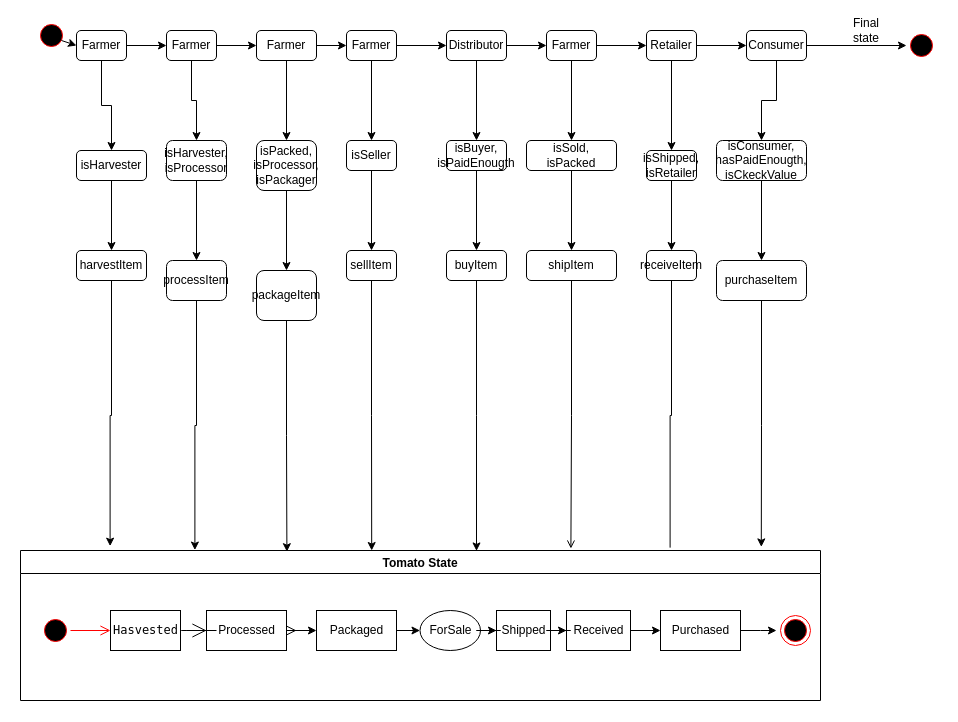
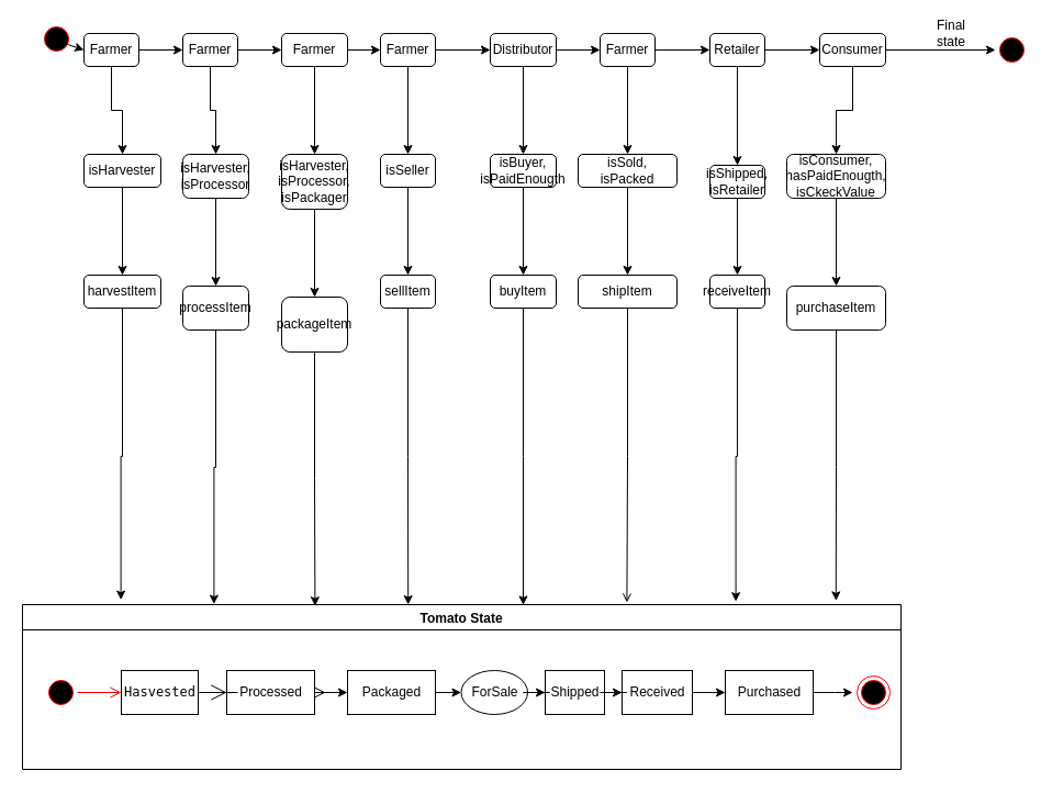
- <mxCell id="50" value="isHarvester" style="rounded=1;whiteSpace=wrap;html=1;" vertex="1" parent="1"><mxGeometry x="76" y="150" width="70" height="30" as="geometry" /></mxCell>
+ <mxCell id="50" value="isHarvester" style="rounded=1;whiteSpace=wrap;html=1;" vertex="1" parent="1"><mxGeometry x="76" y="140" width="70" height="30" as="geometry" /></mxCell>
- <mxCell id="54" value="isPacked, isProcessor, isPackager" style="rounded=1;whiteSpace=wrap;html=1;" vertex="1" parent="1"><mxGeometry x="256" y="140" width="60" height="50" as="geometry" /></mxCell>
+ <mxCell id="54" value="isHarvester, isProcessor, isPackager" style="rounded=1;whiteSpace=wrap;html=1;" vertex="1" parent="1"><mxGeometry x="256" y="140" width="60" height="50" as="geometry" /></mxCell>
- <mxCell id="77" value="" style="edgeStyle=orthogonalEdgeStyle;rounded=0;orthogonalLoop=1;jettySize=auto;html=1;entryX=0.812;entryY=-0.019;entryDx=0;entryDy=0;entryPerimeter=0;endArrow=none;" edge="1" parent="1" source="78" target="2"><mxGeometry relative="1" as="geometry"><mxPoint x="671" y="360" as="targetPoint" /></mxGeometry></mxCell>
+ <mxCell id="77" value="" style="edgeStyle=orthogonalEdgeStyle;rounded=0;orthogonalLoop=1;jettySize=auto;html=1;entryX=0.812;entryY=-0.019;entryDx=0;entryDy=0;entryPerimeter=0;" edge="1" parent="1" source="78" target="2"><mxGeometry relative="1" as="geometry"><mxPoint x="671" y="360" as="targetPoint" /></mxGeometry></mxCell>
